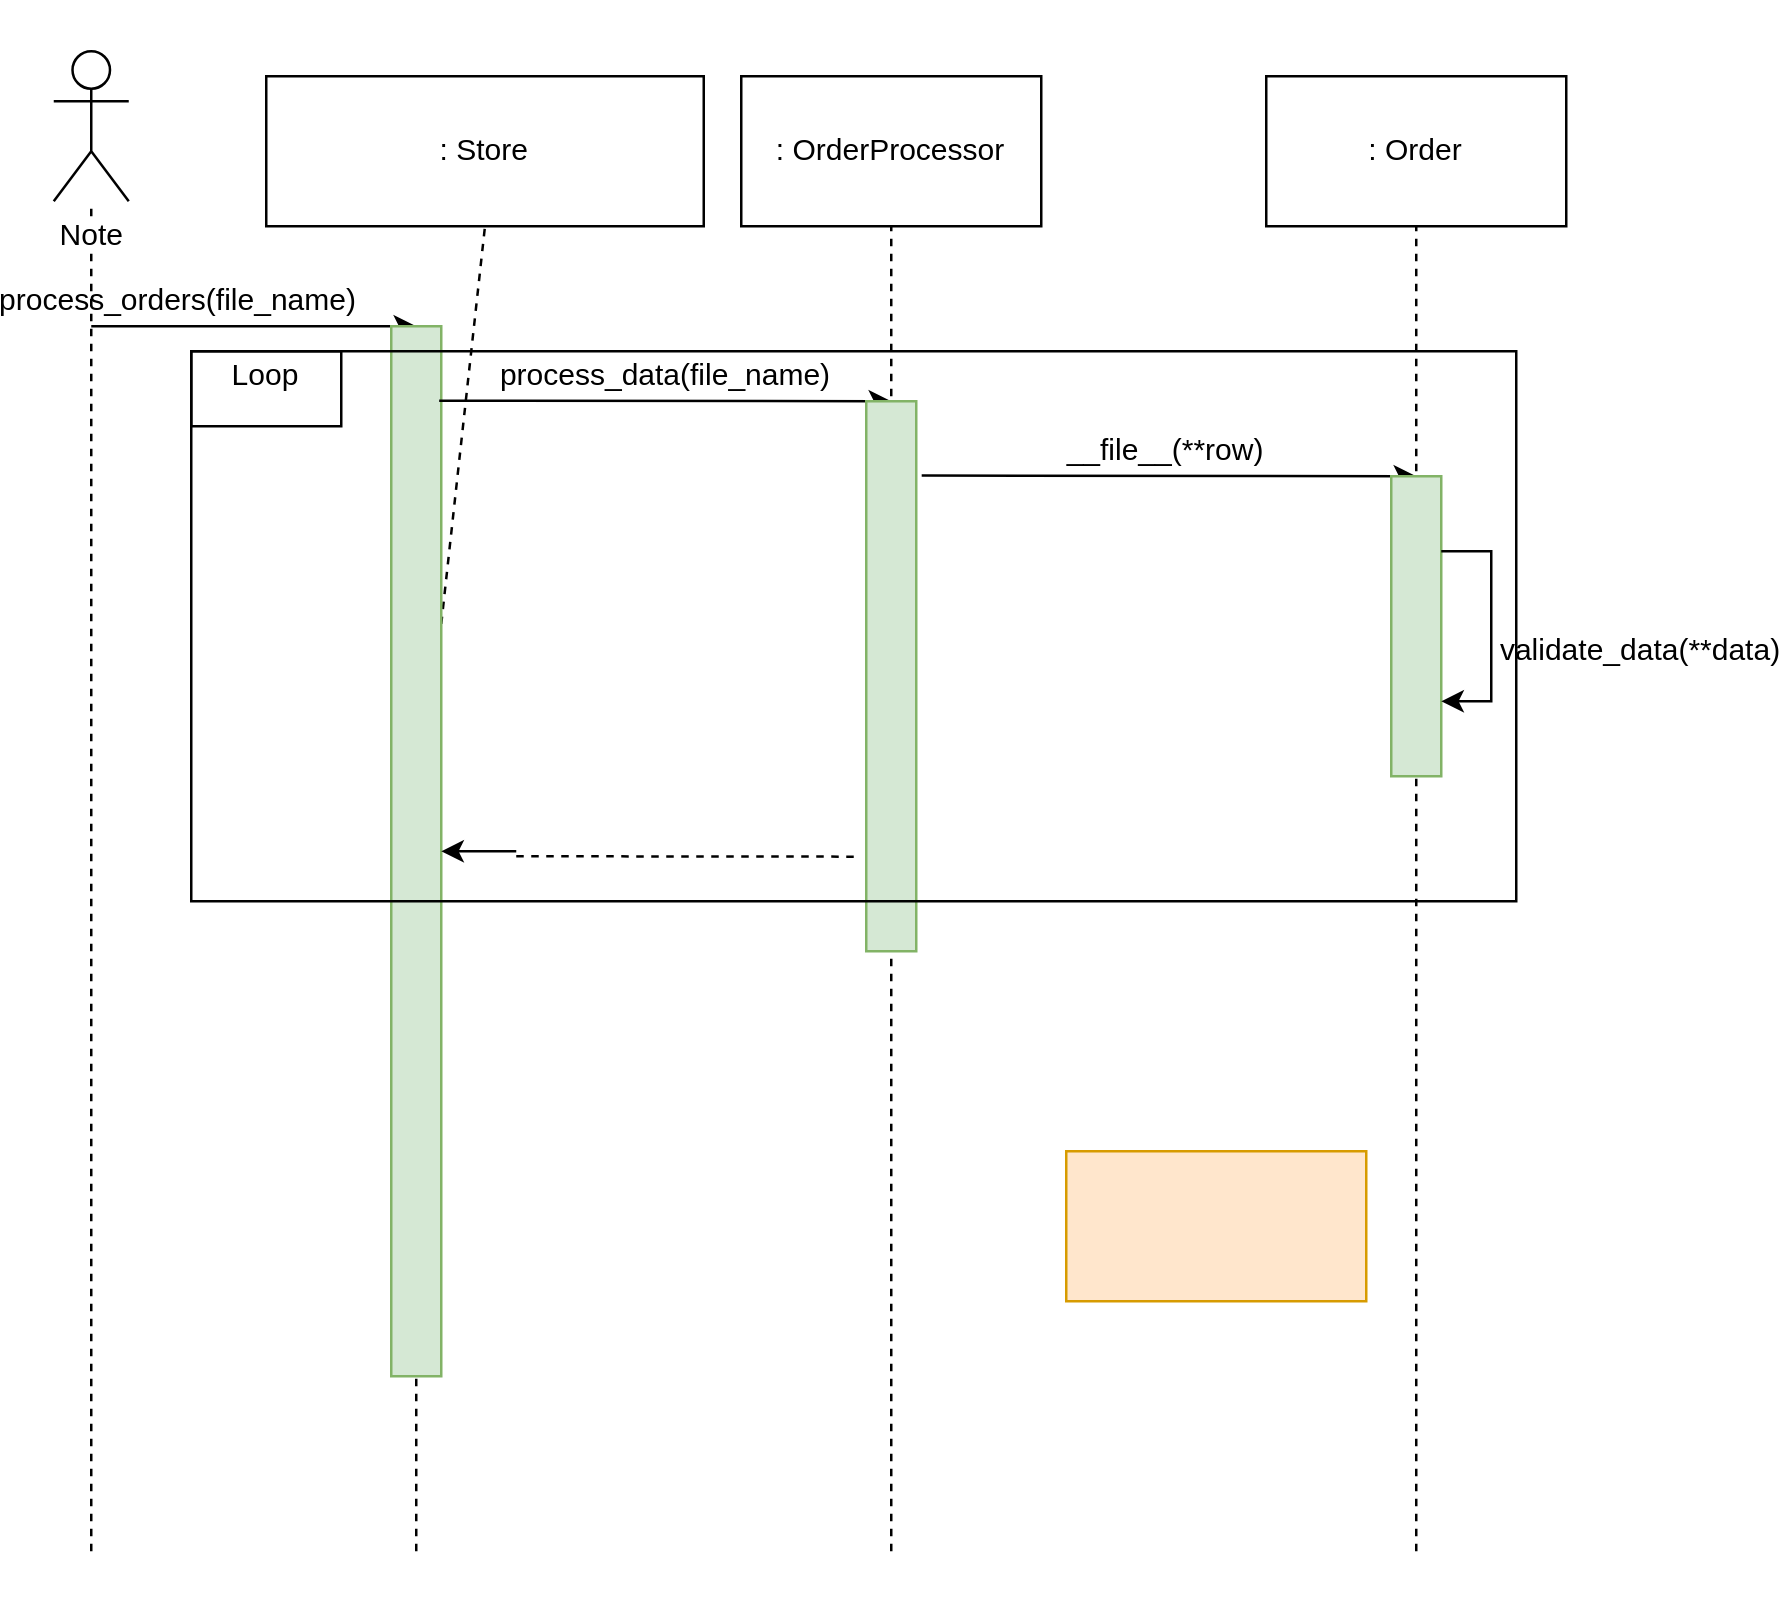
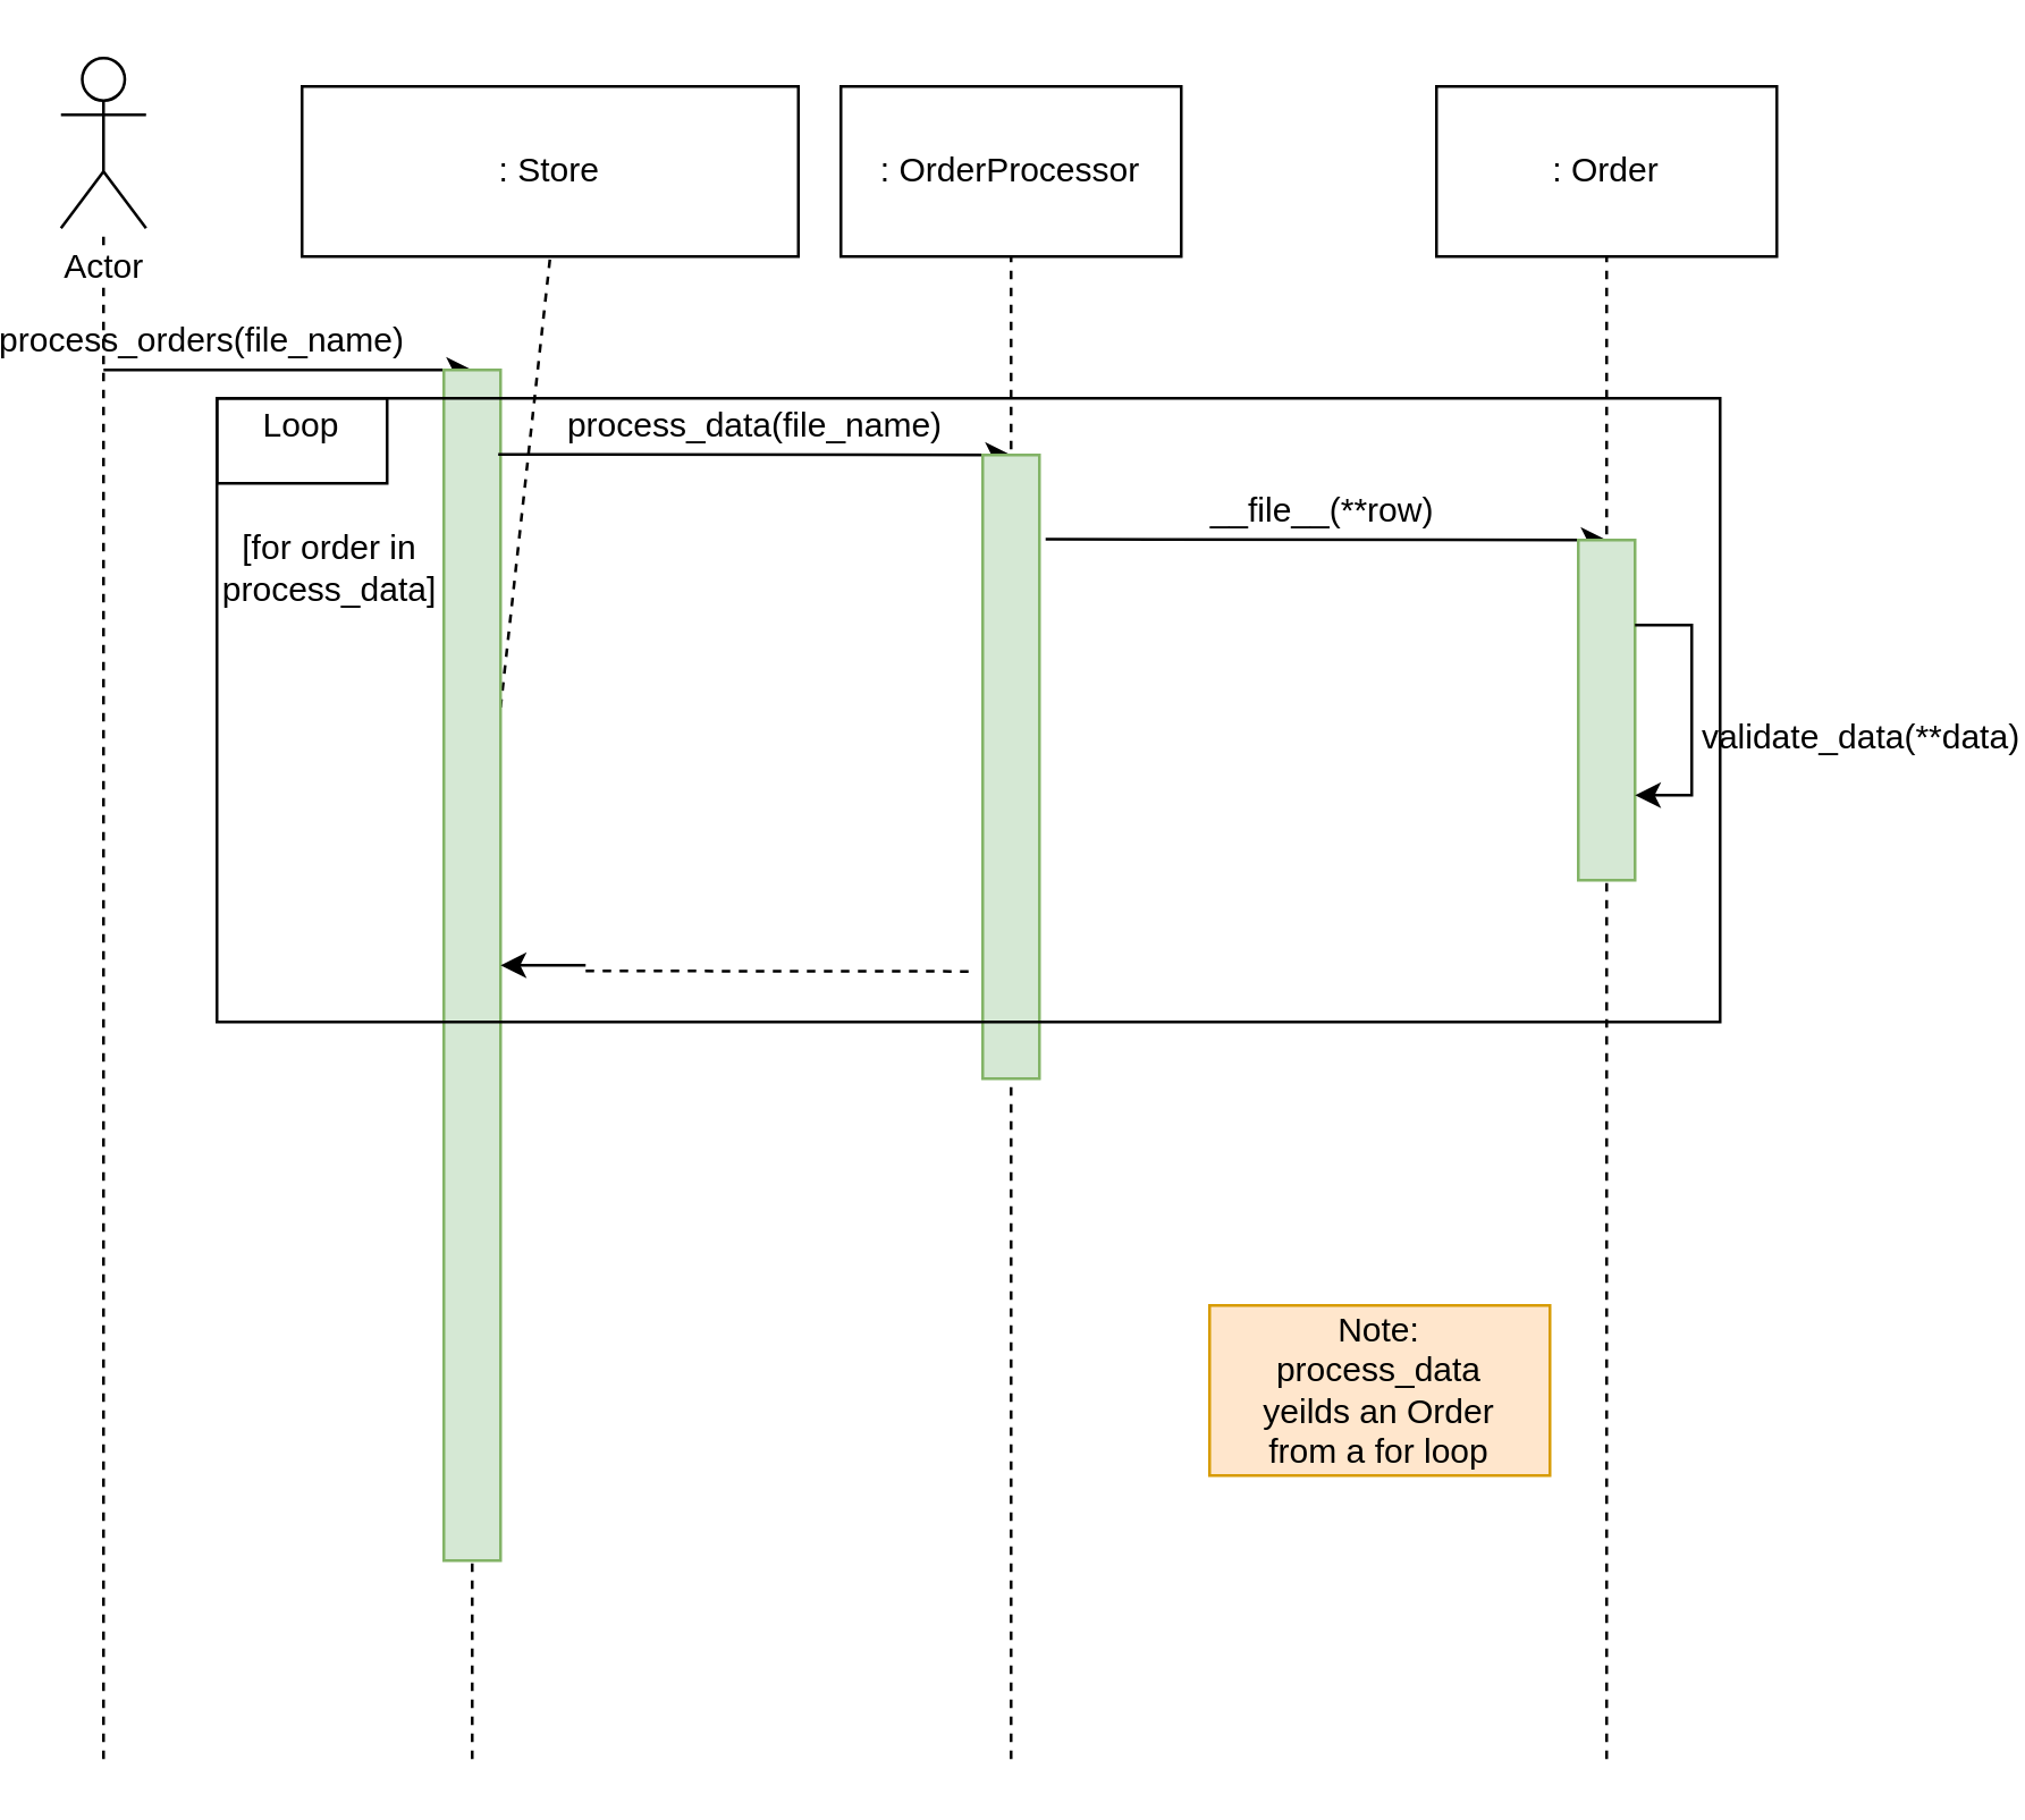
- <mxCell id="3" value="Note" style="shape=umlActor;verticalLabelPosition=bottom;labelBackgroundColor=#ffffff;verticalAlign=top;html=1;outlineConnect=0;" vertex="1" parent="1"><mxGeometry x="20" y="20" width="30" height="60" as="geometry" /></mxCell>
+ <mxCell id="3" value="Actor" style="shape=umlActor;verticalLabelPosition=bottom;labelBackgroundColor=#ffffff;verticalAlign=top;html=1;outlineConnect=0;" vertex="1" parent="1"><mxGeometry x="20" y="20" width="30" height="60" as="geometry" /></mxCell>
+ <mxCell id="23" value="[for order in process_data]" style="text;html=1;strokeColor=none;fillColor=none;align=center;verticalAlign=middle;whiteSpace=wrap;rounded=0;" vertex="1" parent="1"><mxGeometry x="85" y="190" width="60" height="20" as="geometry" /></mxCell>
+ <mxCell id="29" value="Note: process_data yeilds an Order from a for loop" style="text;html=1;strokeColor=none;fillColor=none;align=center;verticalAlign=middle;whiteSpace=wrap;rounded=0;" vertex="1" parent="1"><mxGeometry x="435" y="470" width="100" height="40" as="geometry" /></mxCell>
